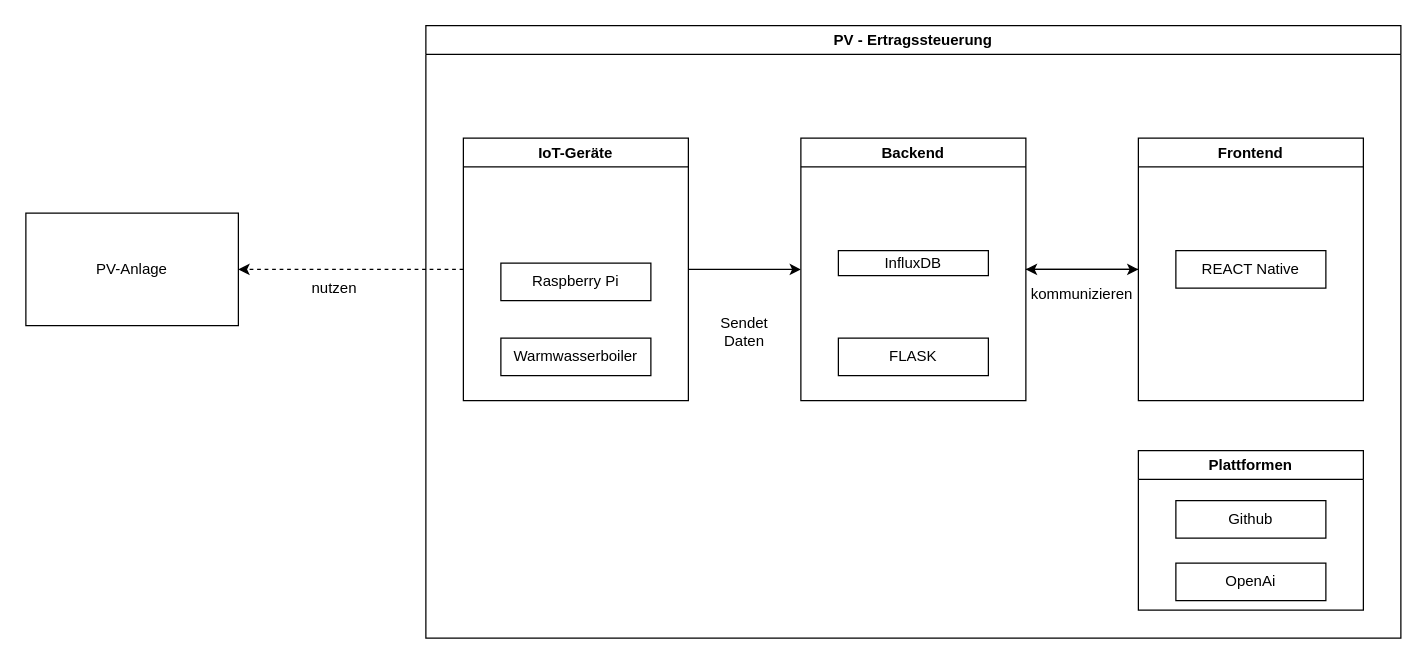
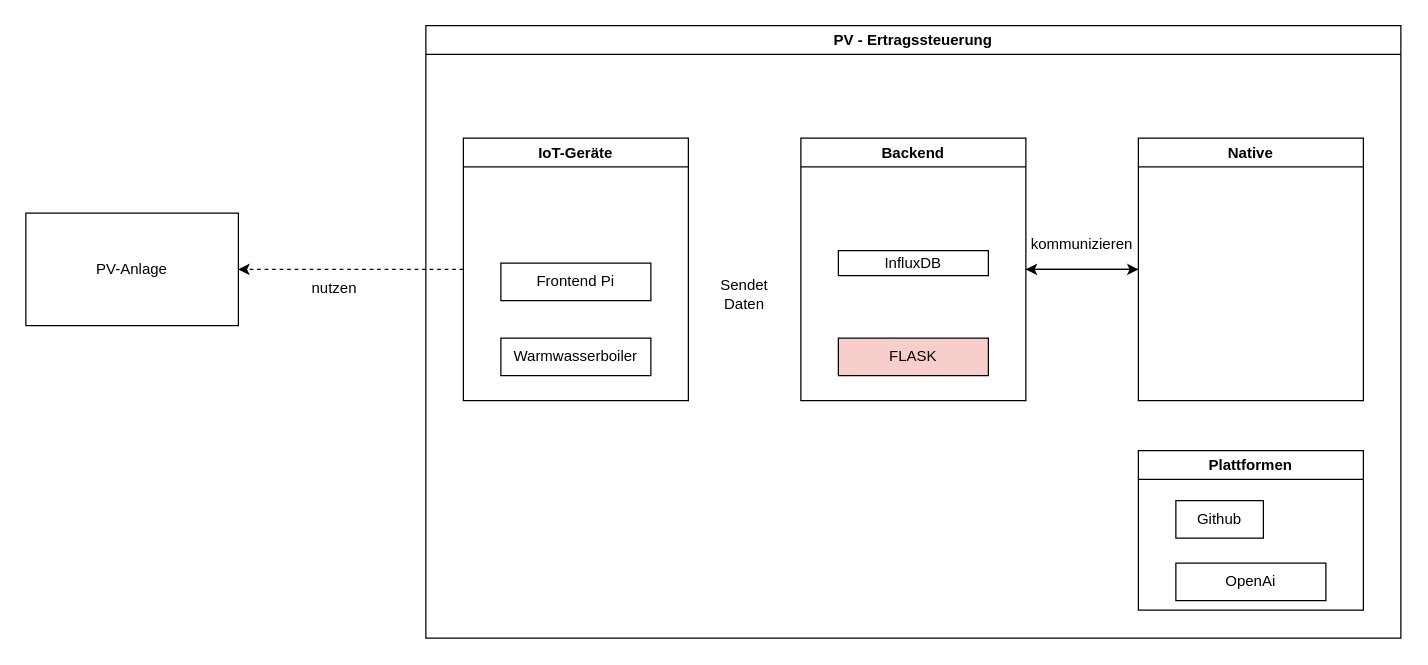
- <mxCell id="12" value="Frontend" style="swimlane;whiteSpace=wrap;html=1;startSize=23;" vertex="1" parent="2"><mxGeometry x="570" y="90" width="180" height="210" as="geometry" /></mxCell>
+ <mxCell id="12" value="Native" style="swimlane;whiteSpace=wrap;html=1;startSize=23;" vertex="1" parent="2"><mxGeometry x="570" y="90" width="180" height="210" as="geometry" /></mxCell>
- <mxCell id="3" style="edgeStyle=orthogonalEdgeStyle;rounded=0;orthogonalLoop=1;jettySize=auto;html=1;entryX=0;entryY=0.5;entryDx=0;entryDy=0;" edge="1" parent="2" source="4" target="8"><mxGeometry relative="1" as="geometry"><mxPoint x="310" y="195" as="targetPoint" /></mxGeometry></mxCell>
- <mxCell id="13" value="REACT Native" style="rounded=0;whiteSpace=wrap;html=1;" vertex="1" parent="12"><mxGeometry x="30" y="90" width="120" height="30" as="geometry" /></mxCell>
- <mxCell id="5" value="Raspberry Pi" style="rounded=0;whiteSpace=wrap;html=1;" vertex="1" parent="4"><mxGeometry x="30" y="100" width="120" height="30" as="geometry" /></mxCell>
+ <mxCell id="5" value="Frontend Pi" style="rounded=0;whiteSpace=wrap;html=1;" vertex="1" parent="4"><mxGeometry x="30" y="100" width="120" height="30" as="geometry" /></mxCell>
- <mxCell id="15" value="kommunizieren" style="text;html=1;align=center;verticalAlign=middle;whiteSpace=wrap;rounded=0;" vertex="1" parent="2"><mxGeometry x="490" y="200" width="70" height="30" as="geometry" /></mxCell>
+ <mxCell id="15" value="kommunizieren" style="text;html=1;align=center;verticalAlign=middle;whiteSpace=wrap;rounded=0;" vertex="1" parent="2"><mxGeometry x="490" y="160" width="70" height="30" as="geometry" /></mxCell>
- <mxCell id="14" value="Sendet Daten" style="text;html=1;align=center;verticalAlign=middle;whiteSpace=wrap;rounded=0;" vertex="1" parent="2"><mxGeometry x="220" y="230" width="70" height="30" as="geometry" /></mxCell>
+ <mxCell id="14" value="Sendet Daten" style="text;html=1;align=center;verticalAlign=middle;whiteSpace=wrap;rounded=0;" vertex="1" parent="2"><mxGeometry x="220" y="200" width="70" height="30" as="geometry" /></mxCell>
- <mxCell id="10" value="FLASK" style="rounded=0;whiteSpace=wrap;html=1;" vertex="1" parent="8"><mxGeometry x="30" y="160" width="120" height="30" as="geometry" /></mxCell>
+ <mxCell id="10" value="FLASK" style="rounded=0;whiteSpace=wrap;html=1;fillColor=#f8cecc;" vertex="1" parent="8"><mxGeometry x="30" y="160" width="120" height="30" as="geometry" /></mxCell>
- <mxCell id="17" value="Github" style="rounded=0;whiteSpace=wrap;html=1;" vertex="1" parent="16"><mxGeometry x="30" y="40" width="120" height="30" as="geometry" /></mxCell>
+ <mxCell id="17" value="Github" style="rounded=0;whiteSpace=wrap;html=1;" vertex="1" parent="16"><mxGeometry x="30" y="40" width="70" height="30" as="geometry" /></mxCell>
